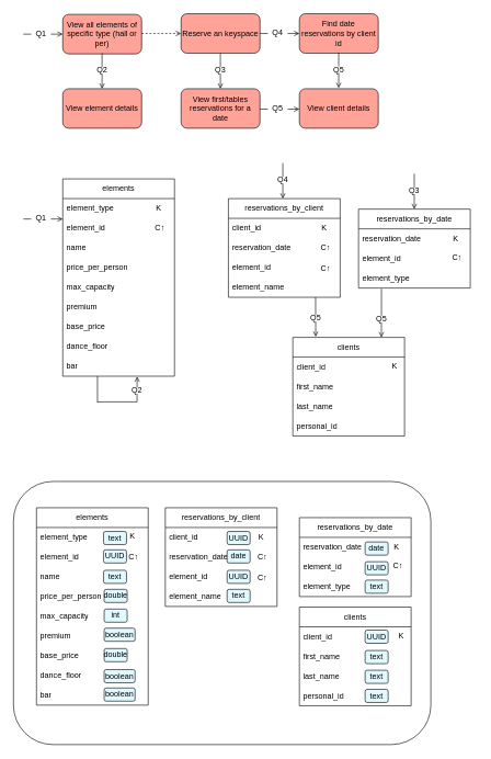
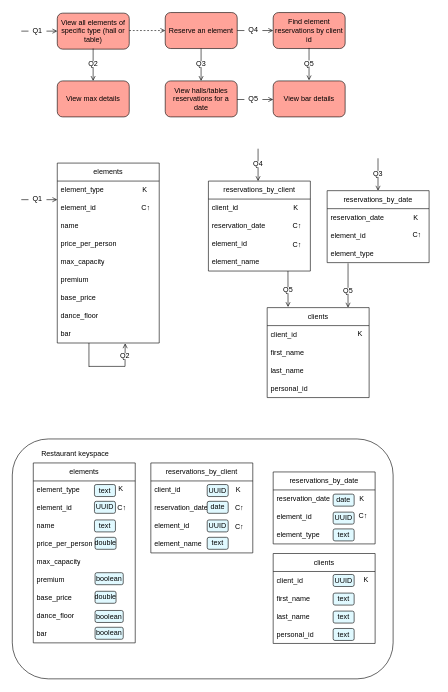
- <mxCell id="5" value="Reserve an keyspace" style="rounded=1;whiteSpace=wrap;html=1;fillStyle=solid;fillColor=#FFA399;" parent="1" vertex="1"><mxGeometry x="275" y="20" width="120" height="60" as="geometry" /></mxCell>
+ <mxCell id="5" value="Reserve an element" style="rounded=1;whiteSpace=wrap;html=1;fillStyle=solid;fillColor=#FFA399;" parent="1" vertex="1"><mxGeometry x="275" y="20" width="120" height="60" as="geometry" /></mxCell>
- <mxCell id="13" value="Find date reservations by client id" style="rounded=1;whiteSpace=wrap;html=1;fillStyle=solid;fillColor=#FFA399;" parent="1" vertex="1"><mxGeometry x="455" y="20" width="120" height="60" as="geometry" /></mxCell>
+ <mxCell id="13" value="Find element reservations by client id" style="rounded=1;whiteSpace=wrap;html=1;fillStyle=solid;fillColor=#FFA399;" parent="1" vertex="1"><mxGeometry x="455" y="20" width="120" height="60" as="geometry" /></mxCell>
- <mxCell id="2" value="View all elements of specific type (hall or per)" style="rounded=1;whiteSpace=wrap;html=1;fillStyle=solid;fillColor=#FFA399;" parent="1" vertex="1"><mxGeometry x="95" y="21" width="120" height="60" as="geometry" /></mxCell>
+ <mxCell id="2" value="View all elements of specific type (hall or table)" style="rounded=1;whiteSpace=wrap;html=1;fillStyle=solid;fillColor=#FFA399;" parent="1" vertex="1"><mxGeometry x="95" y="21" width="120" height="60" as="geometry" /></mxCell>
- <mxCell id="9" value="View element details" style="rounded=1;whiteSpace=wrap;html=1;fillStyle=solid;fillColor=#FFA399;" parent="1" vertex="1"><mxGeometry x="95" y="134" width="120" height="60" as="geometry" /></mxCell>
+ <mxCell id="9" value="View max details" style="rounded=1;whiteSpace=wrap;html=1;fillStyle=solid;fillColor=#FFA399;" parent="1" vertex="1"><mxGeometry x="95" y="134" width="120" height="60" as="geometry" /></mxCell>
- <mxCell id="12" value="View first/tables reservations for a date" style="rounded=1;whiteSpace=wrap;html=1;fillStyle=solid;fillColor=#FFA399;" parent="1" vertex="1"><mxGeometry x="275" y="134" width="120" height="60" as="geometry" /></mxCell>
+ <mxCell id="12" value="View halls/tables reservations for a date" style="rounded=1;whiteSpace=wrap;html=1;fillStyle=solid;fillColor=#FFA399;" parent="1" vertex="1"><mxGeometry x="275" y="134" width="120" height="60" as="geometry" /></mxCell>
- <mxCell id="18" value="View client details" style="rounded=1;whiteSpace=wrap;html=1;fillStyle=solid;fillColor=#FFA399;" parent="1" vertex="1"><mxGeometry x="455" y="134" width="120" height="60" as="geometry" /></mxCell>
+ <mxCell id="18" value="View bar details" style="rounded=1;whiteSpace=wrap;html=1;fillStyle=solid;fillColor=#FFA399;" parent="1" vertex="1"><mxGeometry x="455" y="134" width="120" height="60" as="geometry" /></mxCell>
+ <mxCell id="68" value="Restaurant keyspace" style="text;html=1;align=center;verticalAlign=middle;whiteSpace=wrap;rounded=0;" parent="1" vertex="1"><mxGeometry x="55" y="741" width="140" height="30" as="geometry" /></mxCell>
- <mxCell id="85" value="int" style="rounded=1;whiteSpace=wrap;html=1;fillColor=#E0F9FF;" parent="1" vertex="1"><mxGeometry x="158" y="925" width="35" height="20" as="geometry" /></mxCell>
